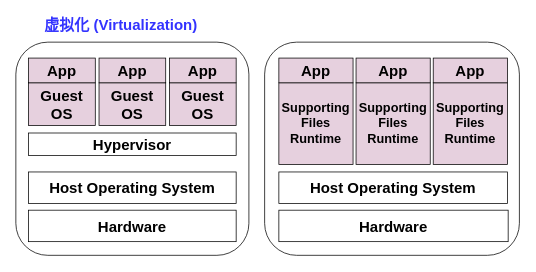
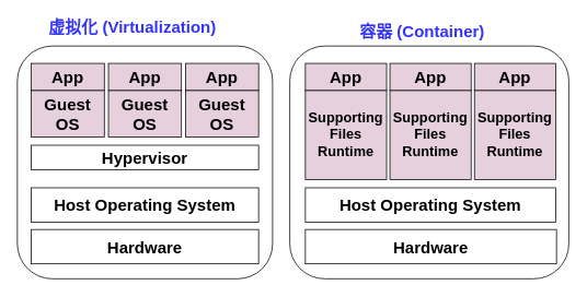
+ <mxCell id="22" value="&lt;b&gt;&lt;font style=&quot;font-size: 20px&quot;&gt;容器 (Container)&lt;/font&gt;&lt;/b&gt;" style="text;html=1;strokeColor=none;fillColor=none;align=center;verticalAlign=middle;whiteSpace=wrap;rounded=0;fontColor=#3333FF;" vertex="1" parent="1"><mxGeometry x="396" y="25" width="235" height="23" as="geometry" /></mxCell>
